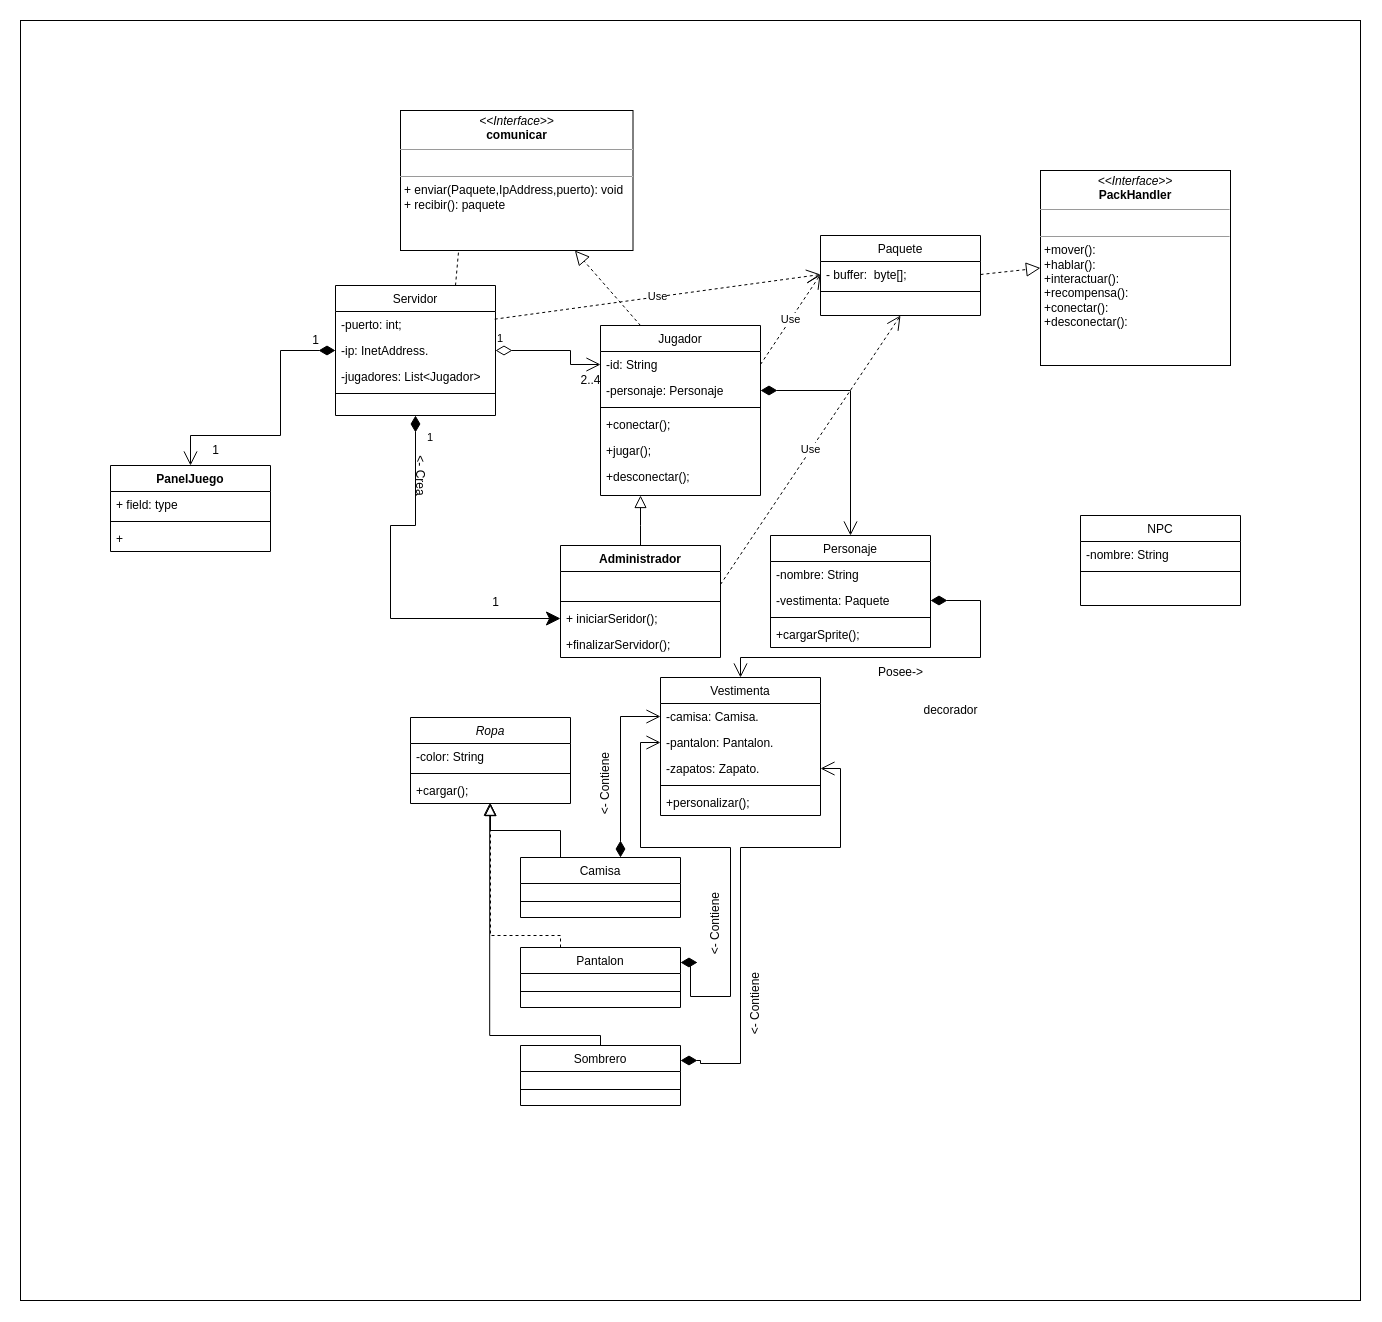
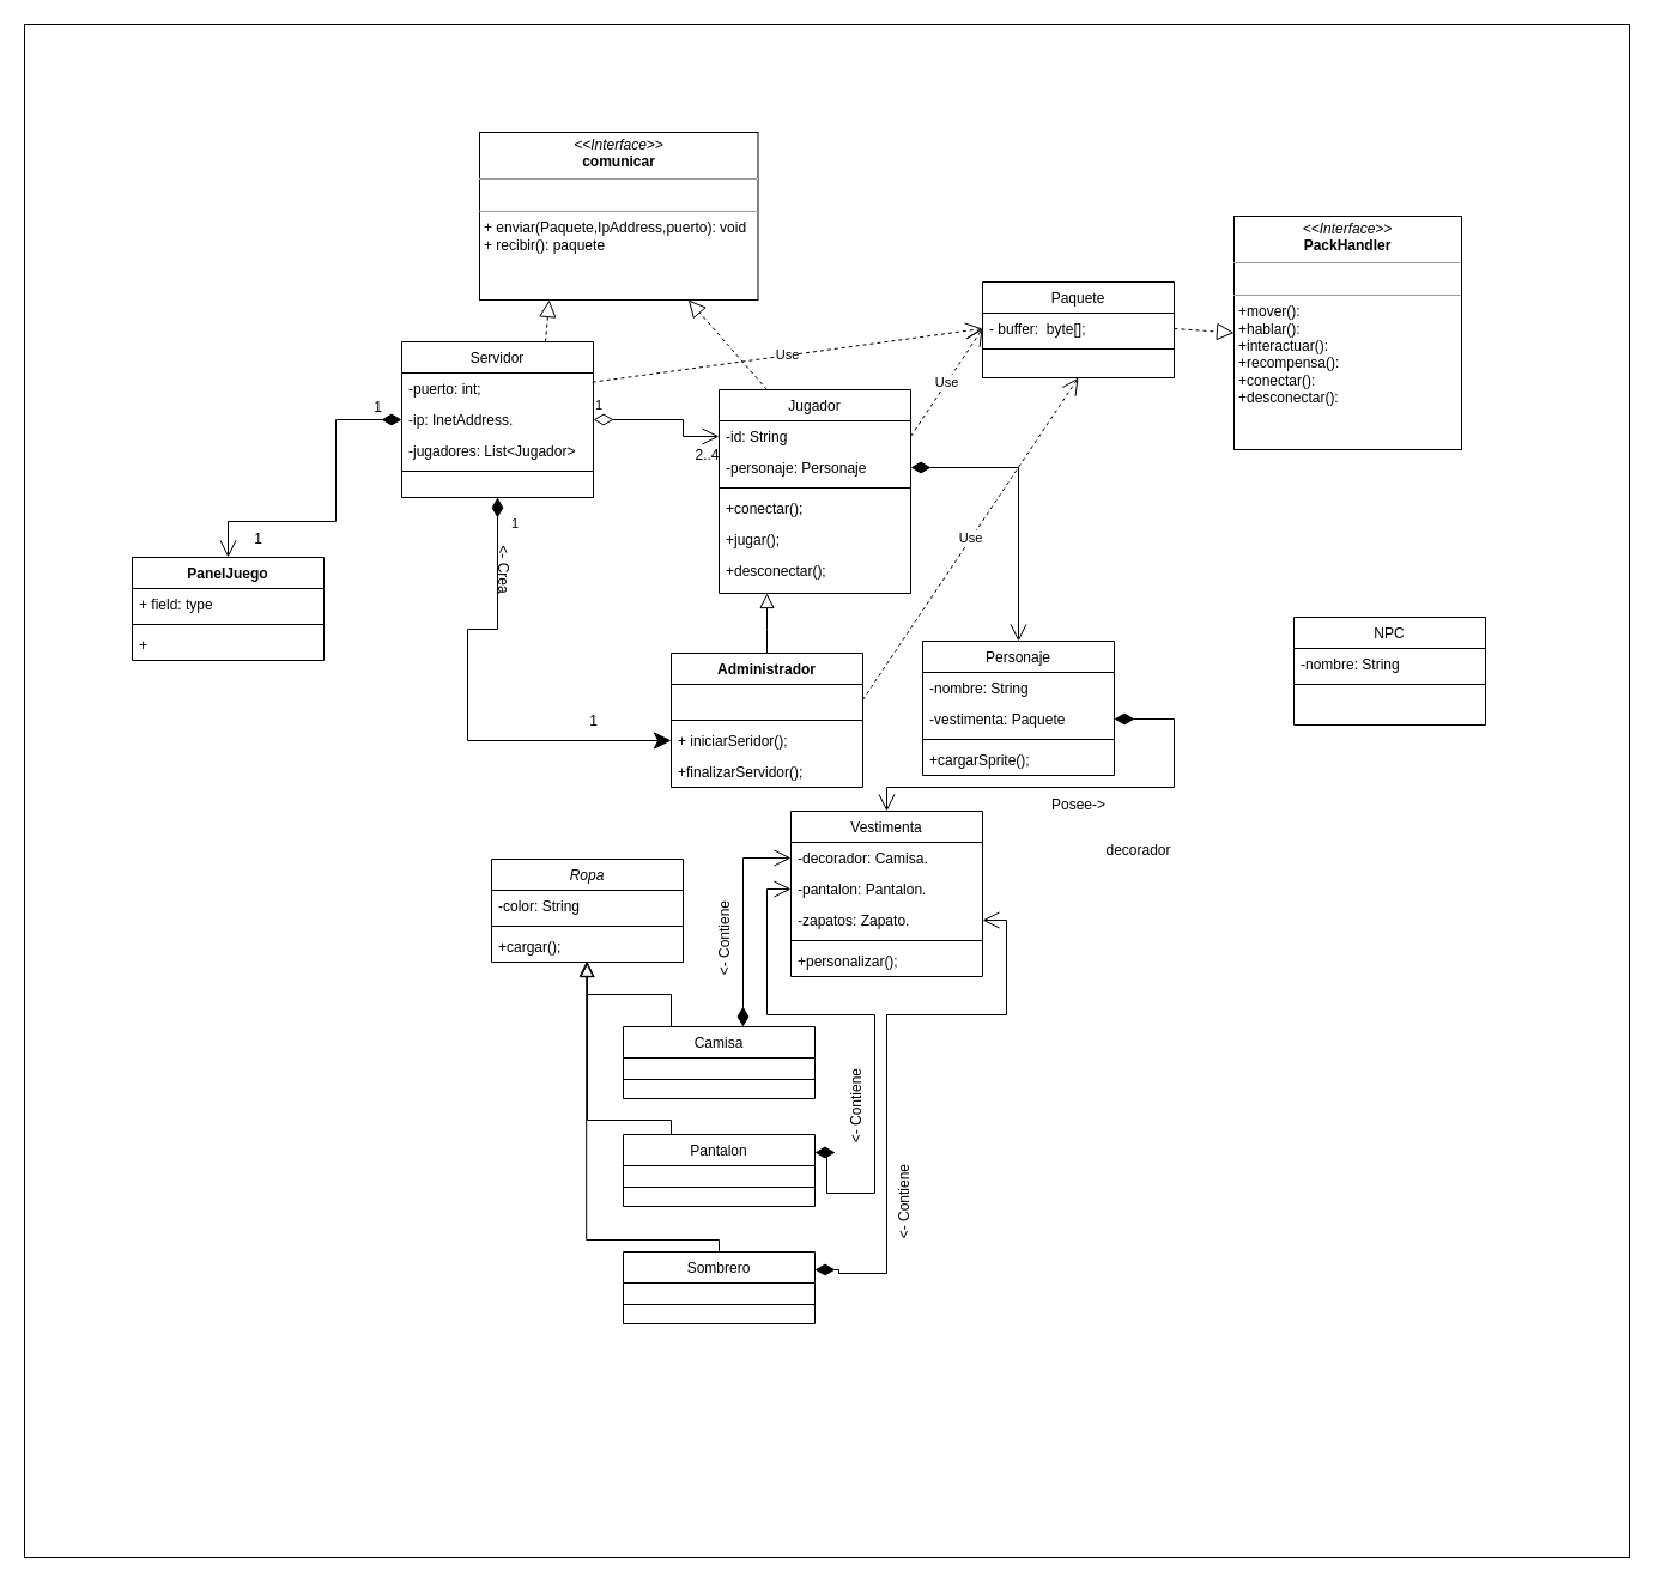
- <mxCell id="62" value="" style="endArrow=none;dashed=1;endFill=0;endSize=12;html=1;rounded=0;exitX=0.75;exitY=0;exitDx=0;exitDy=0;entryX=0.25;entryY=1;entryDx=0;entryDy=0;" edge="1" parent="1" source="3" target="61"><mxGeometry width="160" relative="1" as="geometry"><mxPoint x="430" y="325" as="sourcePoint" /><mxPoint x="710" y="275" as="targetPoint" /></mxGeometry></mxCell>
+ <mxCell id="62" value="" style="endArrow=block;dashed=1;endFill=0;endSize=12;html=1;rounded=0;exitX=0.75;exitY=0;exitDx=0;exitDy=0;entryX=0.25;entryY=1;entryDx=0;entryDy=0;" edge="1" parent="1" source="3" target="61"><mxGeometry width="160" relative="1" as="geometry"><mxPoint x="430" y="325" as="sourcePoint" /><mxPoint x="710" y="275" as="targetPoint" /></mxGeometry></mxCell>
- <mxCell id="80" value="&lt;p style=&quot;margin:0px;margin-top:4px;text-align:center;&quot;&gt;&lt;i&gt;&amp;lt;&amp;lt;Interface&amp;gt;&amp;gt;&lt;/i&gt;&lt;br&gt;&lt;b&gt;PackHandler&lt;/b&gt;&lt;/p&gt;&lt;hr size=&quot;1&quot;&gt;&lt;p style=&quot;margin:0px;margin-left:4px;&quot;&gt;&lt;br&gt;&lt;/p&gt;&lt;hr size=&quot;1&quot;&gt;&lt;p style=&quot;margin:0px;margin-left:4px;&quot;&gt;+mover():&amp;nbsp;&lt;br&gt;+hablar():&lt;/p&gt;&lt;p style=&quot;margin:0px;margin-left:4px;&quot;&gt;+interactuar():&lt;/p&gt;&lt;p style=&quot;margin:0px;margin-left:4px;&quot;&gt;+recompensa():&lt;/p&gt;&lt;p style=&quot;margin:0px;margin-left:4px;&quot;&gt;+conectar():&lt;/p&gt;&lt;p style=&quot;margin:0px;margin-left:4px;&quot;&gt;+desconectar():&lt;/p&gt;" style="verticalAlign=top;align=left;overflow=fill;fontSize=12;fontFamily=Helvetica;html=1;" vertex="1" parent="1"><mxGeometry x="1040" y="170" width="190" height="195" as="geometry" /></mxCell>
+ <mxCell id="80" value="&lt;p style=&quot;margin:0px;margin-top:4px;text-align:center;&quot;&gt;&lt;i&gt;&amp;lt;&amp;lt;Interface&amp;gt;&amp;gt;&lt;/i&gt;&lt;br&gt;&lt;b&gt;PackHandler&lt;/b&gt;&lt;/p&gt;&lt;hr size=&quot;1&quot;&gt;&lt;p style=&quot;margin:0px;margin-left:4px;&quot;&gt;&lt;br&gt;&lt;/p&gt;&lt;hr size=&quot;1&quot;&gt;&lt;p style=&quot;margin:0px;margin-left:4px;&quot;&gt;+mover():&amp;nbsp;&lt;br&gt;+hablar():&lt;/p&gt;&lt;p style=&quot;margin:0px;margin-left:4px;&quot;&gt;+interactuar():&lt;/p&gt;&lt;p style=&quot;margin:0px;margin-left:4px;&quot;&gt;+recompensa():&lt;/p&gt;&lt;p style=&quot;margin:0px;margin-left:4px;&quot;&gt;+conectar():&lt;/p&gt;&lt;p style=&quot;margin:0px;margin-left:4px;&quot;&gt;+desconectar():&lt;/p&gt;" style="verticalAlign=top;align=left;overflow=fill;fontSize=12;fontFamily=Helvetica;html=1;" vertex="1" parent="1"><mxGeometry x="1030" y="180" width="190" height="195" as="geometry" /></mxCell>
- <mxCell id="24" value="-camisa: Camisa. " style="text;align=left;verticalAlign=top;spacingLeft=4;spacingRight=4;overflow=hidden;rotatable=0;points=[[0,0.5],[1,0.5]];portConstraint=eastwest;" vertex="1" parent="23"><mxGeometry y="26" width="160" height="26" as="geometry" /></mxCell>
+ <mxCell id="24" value="-decorador: Camisa. " style="text;align=left;verticalAlign=top;spacingLeft=4;spacingRight=4;overflow=hidden;rotatable=0;points=[[0,0.5],[1,0.5]];portConstraint=eastwest;" vertex="1" parent="23"><mxGeometry y="26" width="160" height="26" as="geometry" /></mxCell>
- <mxCell id="51" value="" style="endArrow=block;endSize=10;endFill=0;shadow=0;strokeWidth=1;rounded=0;edgeStyle=elbowEdgeStyle;elbow=vertical;exitX=0.25;exitY=0;exitDx=0;exitDy=0;dashed=1;" edge="1" parent="1" source="33" target="46"><mxGeometry width="160" relative="1" as="geometry"><mxPoint x="460" y="907" as="sourcePoint" /><mxPoint x="490" y="807" as="targetPoint" /><Array as="points"><mxPoint x="490" y="935" /><mxPoint x="560" y="957" /></Array></mxGeometry></mxCell>
+ <mxCell id="51" value="" style="endArrow=block;endSize=10;endFill=0;shadow=0;strokeWidth=1;rounded=0;edgeStyle=elbowEdgeStyle;elbow=vertical;exitX=0.25;exitY=0;exitDx=0;exitDy=0;" edge="1" parent="1" source="33" target="46"><mxGeometry width="160" relative="1" as="geometry"><mxPoint x="460" y="907" as="sourcePoint" /><mxPoint x="490" y="807" as="targetPoint" /><Array as="points"><mxPoint x="490" y="935" /><mxPoint x="560" y="957" /></Array></mxGeometry></mxCell>
